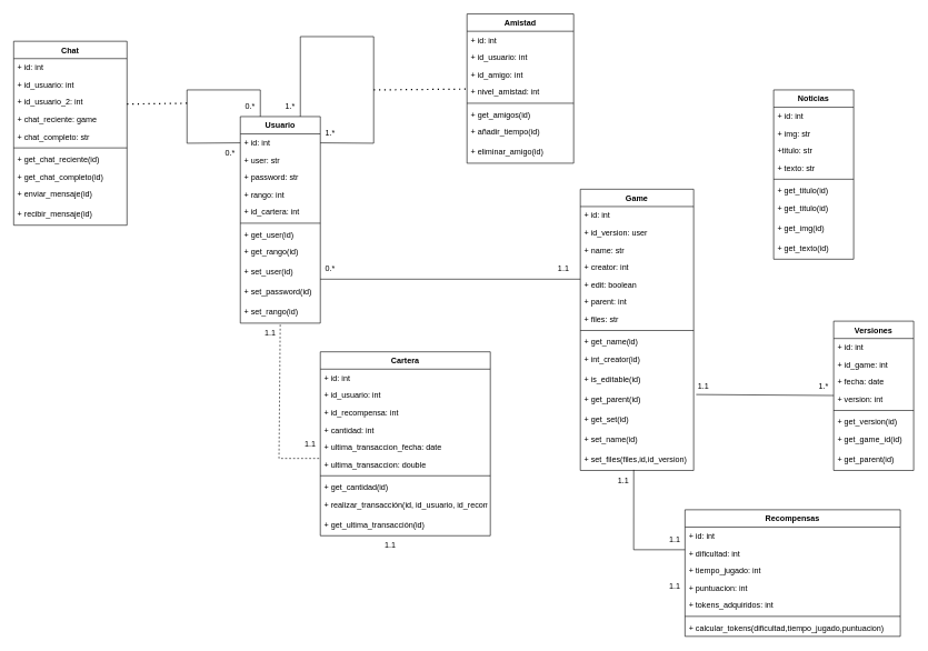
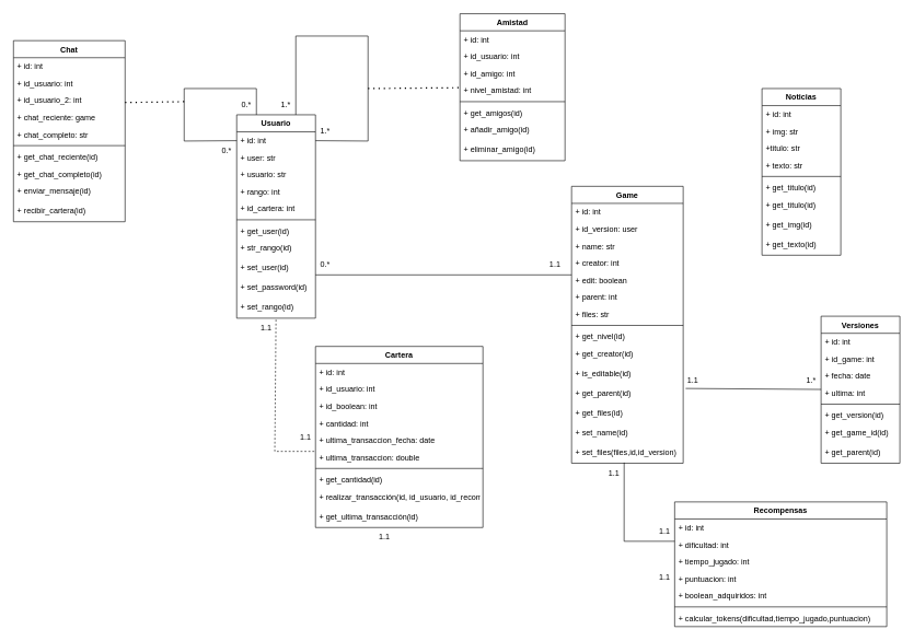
- <mxCell id="52" value="+ añadir_tiempo(id)&#10;" style="text;strokeColor=none;fillColor=none;align=left;verticalAlign=top;spacingLeft=4;spacingRight=4;overflow=hidden;rotatable=0;points=[[0,0.5],[1,0.5]];portConstraint=eastwest;" parent="45" vertex="1"><mxGeometry y="164" width="160" height="30" as="geometry" /></mxCell>
+ <mxCell id="52" value="+ añadir_amigo(id)&#10;" style="text;strokeColor=none;fillColor=none;align=left;verticalAlign=top;spacingLeft=4;spacingRight=4;overflow=hidden;rotatable=0;points=[[0,0.5],[1,0.5]];portConstraint=eastwest;" parent="45" vertex="1"><mxGeometry y="164" width="160" height="30" as="geometry" /></mxCell>
- <mxCell id="5" value="+ password: str" style="text;strokeColor=none;fillColor=none;align=left;verticalAlign=top;spacingLeft=4;spacingRight=4;overflow=hidden;rotatable=0;points=[[0,0.5],[1,0.5]];portConstraint=eastwest;" parent="2" vertex="1"><mxGeometry y="78" width="120" height="26" as="geometry" /></mxCell>
+ <mxCell id="5" value="+ usuario: str" style="text;strokeColor=none;fillColor=none;align=left;verticalAlign=top;spacingLeft=4;spacingRight=4;overflow=hidden;rotatable=0;points=[[0,0.5],[1,0.5]];portConstraint=eastwest;" parent="2" vertex="1"><mxGeometry y="78" width="120" height="26" as="geometry" /></mxCell>
- <mxCell id="78" value="+ recibir_mensaje(id)&#10;" style="text;strokeColor=none;fillColor=none;align=left;verticalAlign=top;spacingLeft=4;spacingRight=4;overflow=hidden;rotatable=0;points=[[0,0.5],[1,0.5]];portConstraint=eastwest;" parent="68" vertex="1"><mxGeometry y="246" width="170" height="30" as="geometry" /></mxCell>
+ <mxCell id="78" value="+ recibir_cartera(id)&#10;" style="text;strokeColor=none;fillColor=none;align=left;verticalAlign=top;spacingLeft=4;spacingRight=4;overflow=hidden;rotatable=0;points=[[0,0.5],[1,0.5]];portConstraint=eastwest;" parent="68" vertex="1"><mxGeometry y="246" width="170" height="30" as="geometry" /></mxCell>
- <mxCell id="10" value="+ get_rango(id)&#10;" style="text;strokeColor=none;fillColor=none;align=left;verticalAlign=top;spacingLeft=4;spacingRight=4;overflow=hidden;rotatable=0;points=[[0,0.5],[1,0.5]];portConstraint=eastwest;" parent="2" vertex="1"><mxGeometry y="190" width="120" height="30" as="geometry" /></mxCell>
+ <mxCell id="10" value="+ str_rango(id)&#10;" style="text;strokeColor=none;fillColor=none;align=left;verticalAlign=top;spacingLeft=4;spacingRight=4;overflow=hidden;rotatable=0;points=[[0,0.5],[1,0.5]];portConstraint=eastwest;" parent="2" vertex="1"><mxGeometry y="190" width="120" height="30" as="geometry" /></mxCell>
- <mxCell id="25" value="+ get_name(id)&#10;" style="text;strokeColor=none;fillColor=none;align=left;verticalAlign=top;spacingLeft=4;spacingRight=4;overflow=hidden;rotatable=0;points=[[0,0.5],[1,0.5]];portConstraint=eastwest;" parent="16" vertex="1"><mxGeometry y="216" width="170" height="26" as="geometry" /></mxCell>
+ <mxCell id="25" value="+ get_nivel(id)&#10;" style="text;strokeColor=none;fillColor=none;align=left;verticalAlign=top;spacingLeft=4;spacingRight=4;overflow=hidden;rotatable=0;points=[[0,0.5],[1,0.5]];portConstraint=eastwest;" parent="16" vertex="1"><mxGeometry y="216" width="170" height="26" as="geometry" /></mxCell>
- <mxCell id="26" value="+ int_creator(id)&#10;" style="text;strokeColor=none;fillColor=none;align=left;verticalAlign=top;spacingLeft=4;spacingRight=4;overflow=hidden;rotatable=0;points=[[0,0.5],[1,0.5]];portConstraint=eastwest;" parent="16" vertex="1"><mxGeometry y="242" width="170" height="30" as="geometry" /></mxCell>
+ <mxCell id="26" value="+ get_creator(id)&#10;" style="text;strokeColor=none;fillColor=none;align=left;verticalAlign=top;spacingLeft=4;spacingRight=4;overflow=hidden;rotatable=0;points=[[0,0.5],[1,0.5]];portConstraint=eastwest;" parent="16" vertex="1"><mxGeometry y="242" width="170" height="30" as="geometry" /></mxCell>
- <mxCell id="84" value="+ version: int" style="text;strokeColor=none;fillColor=none;align=left;verticalAlign=top;spacingLeft=4;spacingRight=4;overflow=hidden;rotatable=0;points=[[0,0.5],[1,0.5]];portConstraint=eastwest;" vertex="1" parent="80"><mxGeometry y="104" width="120" height="26" as="geometry" /></mxCell>
+ <mxCell id="84" value="+ ultima: int" style="text;strokeColor=none;fillColor=none;align=left;verticalAlign=top;spacingLeft=4;spacingRight=4;overflow=hidden;rotatable=0;points=[[0,0.5],[1,0.5]];portConstraint=eastwest;" vertex="1" parent="80"><mxGeometry y="104" width="120" height="26" as="geometry" /></mxCell>
- <mxCell id="57" value="+ id_recompensa: int" style="text;strokeColor=none;fillColor=none;align=left;verticalAlign=top;spacingLeft=4;spacingRight=4;overflow=hidden;rotatable=0;points=[[0,0.5],[1,0.5]];portConstraint=eastwest;" vertex="1" parent="54"><mxGeometry y="78" width="255" height="26" as="geometry" /></mxCell>
+ <mxCell id="57" value="+ id_boolean: int" style="text;strokeColor=none;fillColor=none;align=left;verticalAlign=top;spacingLeft=4;spacingRight=4;overflow=hidden;rotatable=0;points=[[0,0.5],[1,0.5]];portConstraint=eastwest;" vertex="1" parent="54"><mxGeometry y="78" width="255" height="26" as="geometry" /></mxCell>
- <mxCell id="29" value="+ get_set(id)&#10;" style="text;strokeColor=none;fillColor=none;align=left;verticalAlign=top;spacingLeft=4;spacingRight=4;overflow=hidden;rotatable=0;points=[[0,0.5],[1,0.5]];portConstraint=eastwest;" parent="16" vertex="1"><mxGeometry y="332" width="170" height="30" as="geometry" /></mxCell>
+ <mxCell id="29" value="+ get_files(id)&#10;" style="text;strokeColor=none;fillColor=none;align=left;verticalAlign=top;spacingLeft=4;spacingRight=4;overflow=hidden;rotatable=0;points=[[0,0.5],[1,0.5]];portConstraint=eastwest;" parent="16" vertex="1"><mxGeometry y="332" width="170" height="30" as="geometry" /></mxCell>
- <mxCell id="97" value="+ tokens_adquiridos: int" style="text;strokeColor=none;fillColor=none;align=left;verticalAlign=top;spacingLeft=4;spacingRight=4;overflow=hidden;rotatable=0;points=[[0,0.5],[1,0.5]];portConstraint=eastwest;" vertex="1" parent="92"><mxGeometry y="130" width="323" height="26" as="geometry" /></mxCell>
+ <mxCell id="97" value="+ boolean_adquiridos: int" style="text;strokeColor=none;fillColor=none;align=left;verticalAlign=top;spacingLeft=4;spacingRight=4;overflow=hidden;rotatable=0;points=[[0,0.5],[1,0.5]];portConstraint=eastwest;" vertex="1" parent="92"><mxGeometry y="130" width="323" height="26" as="geometry" /></mxCell>
